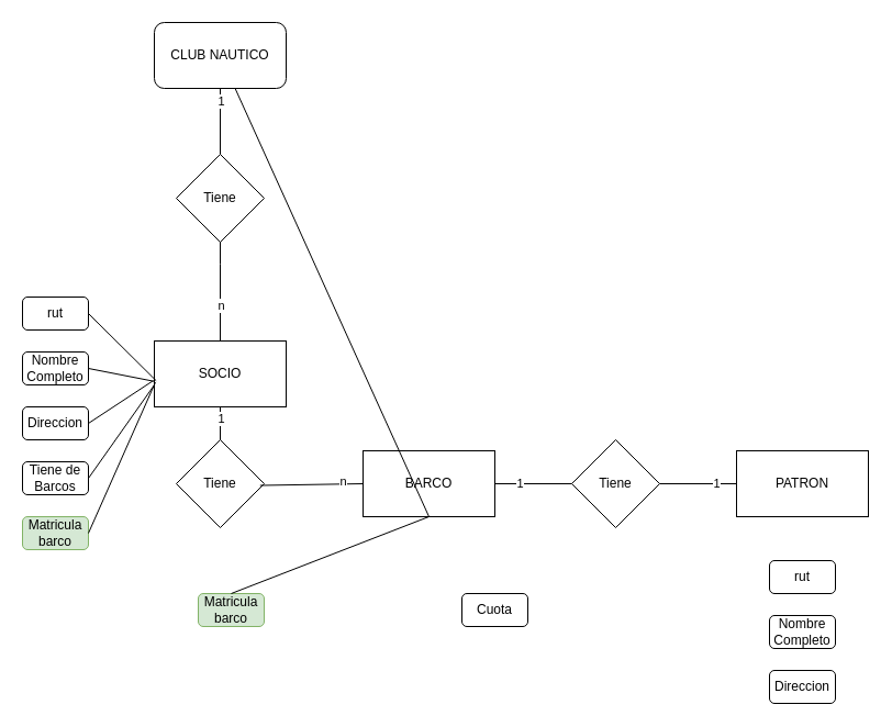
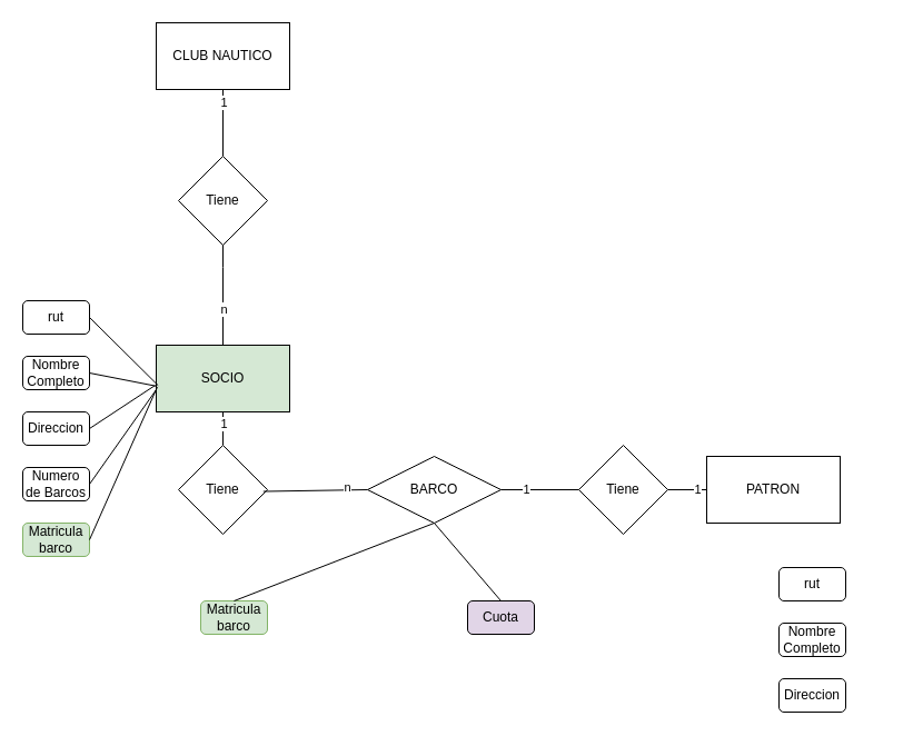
- <mxCell id="5" value="CLUB NAUTICO" style="whiteSpace=wrap;html=1;rounded=1;" vertex="1" parent="1"><mxGeometry x="140" y="20" width="120" height="60" as="geometry" /></mxCell>
+ <mxCell id="5" value="CLUB NAUTICO" style="rounded=0;whiteSpace=wrap;html=1;" vertex="1" parent="1"><mxGeometry x="140" y="20" width="120" height="60" as="geometry" /></mxCell>
- <mxCell id="37" value="" style="endArrow=none;html=1;rounded=0;exitX=0.5;exitY=1;exitDx=0;exitDy=0;" edge="1" parent="1" source="2" target="5"><mxGeometry width="50" height="50" relative="1" as="geometry"><mxPoint x="350" y="430" as="sourcePoint" /><mxPoint x="400" y="380" as="targetPoint" /></mxGeometry></mxCell>
+ <mxCell id="37" value="" style="endArrow=none;html=1;rounded=0;exitX=0.5;exitY=1;exitDx=0;exitDy=0;entryX=0.5;entryY=0;entryDx=0;entryDy=0;" edge="1" parent="1" source="2" target="36"><mxGeometry width="50" height="50" relative="1" as="geometry"><mxPoint x="350" y="430" as="sourcePoint" /><mxPoint x="400" y="380" as="targetPoint" /></mxGeometry></mxCell>
- <mxCell id="3" value="SOCIO" style="rounded=0;whiteSpace=wrap;html=1;" vertex="1" parent="1"><mxGeometry x="140" y="310" width="120" height="60" as="geometry" /></mxCell>
+ <mxCell id="3" value="SOCIO" style="rounded=0;whiteSpace=wrap;html=1;fillColor=#d5e8d4;" vertex="1" parent="1"><mxGeometry x="140" y="310" width="120" height="60" as="geometry" /></mxCell>
- <mxCell id="17" value="Tiene de Barcos" style="rounded=1;whiteSpace=wrap;html=1;" vertex="1" parent="1"><mxGeometry x="20" y="420" width="60" height="30" as="geometry" /></mxCell>
+ <mxCell id="17" value="Numero de Barcos" style="rounded=1;whiteSpace=wrap;html=1;" vertex="1" parent="1"><mxGeometry x="20" y="420" width="60" height="30" as="geometry" /></mxCell>
- <mxCell id="2" value="BARCO" style="rounded=0;whiteSpace=wrap;html=1;" vertex="1" parent="1"><mxGeometry x="330" y="410" width="120" height="60" as="geometry" /></mxCell>
+ <mxCell id="2" value="BARCO" style="rhombus;whiteSpace=wrap;html=1;" vertex="1" parent="1"><mxGeometry x="330" y="410" width="120" height="60" as="geometry" /></mxCell>
- <mxCell id="4" value="PATRON" style="rounded=0;whiteSpace=wrap;html=1;" vertex="1" parent="1"><mxGeometry x="670" y="410" width="120" height="60" as="geometry" /></mxCell>
+ <mxCell id="4" value="PATRON" style="rounded=0;whiteSpace=wrap;html=1;" vertex="1" parent="1"><mxGeometry x="635" y="410" width="120" height="60" as="geometry" /></mxCell>
- <mxCell id="36" value="Cuota" style="rounded=1;whiteSpace=wrap;html=1;" vertex="1" parent="1"><mxGeometry x="420" y="540" width="60" height="30" as="geometry" /></mxCell>
+ <mxCell id="36" value="Cuota" style="rounded=1;whiteSpace=wrap;html=1;fillColor=#e1d5e7;" vertex="1" parent="1"><mxGeometry x="420" y="540" width="60" height="30" as="geometry" /></mxCell>
